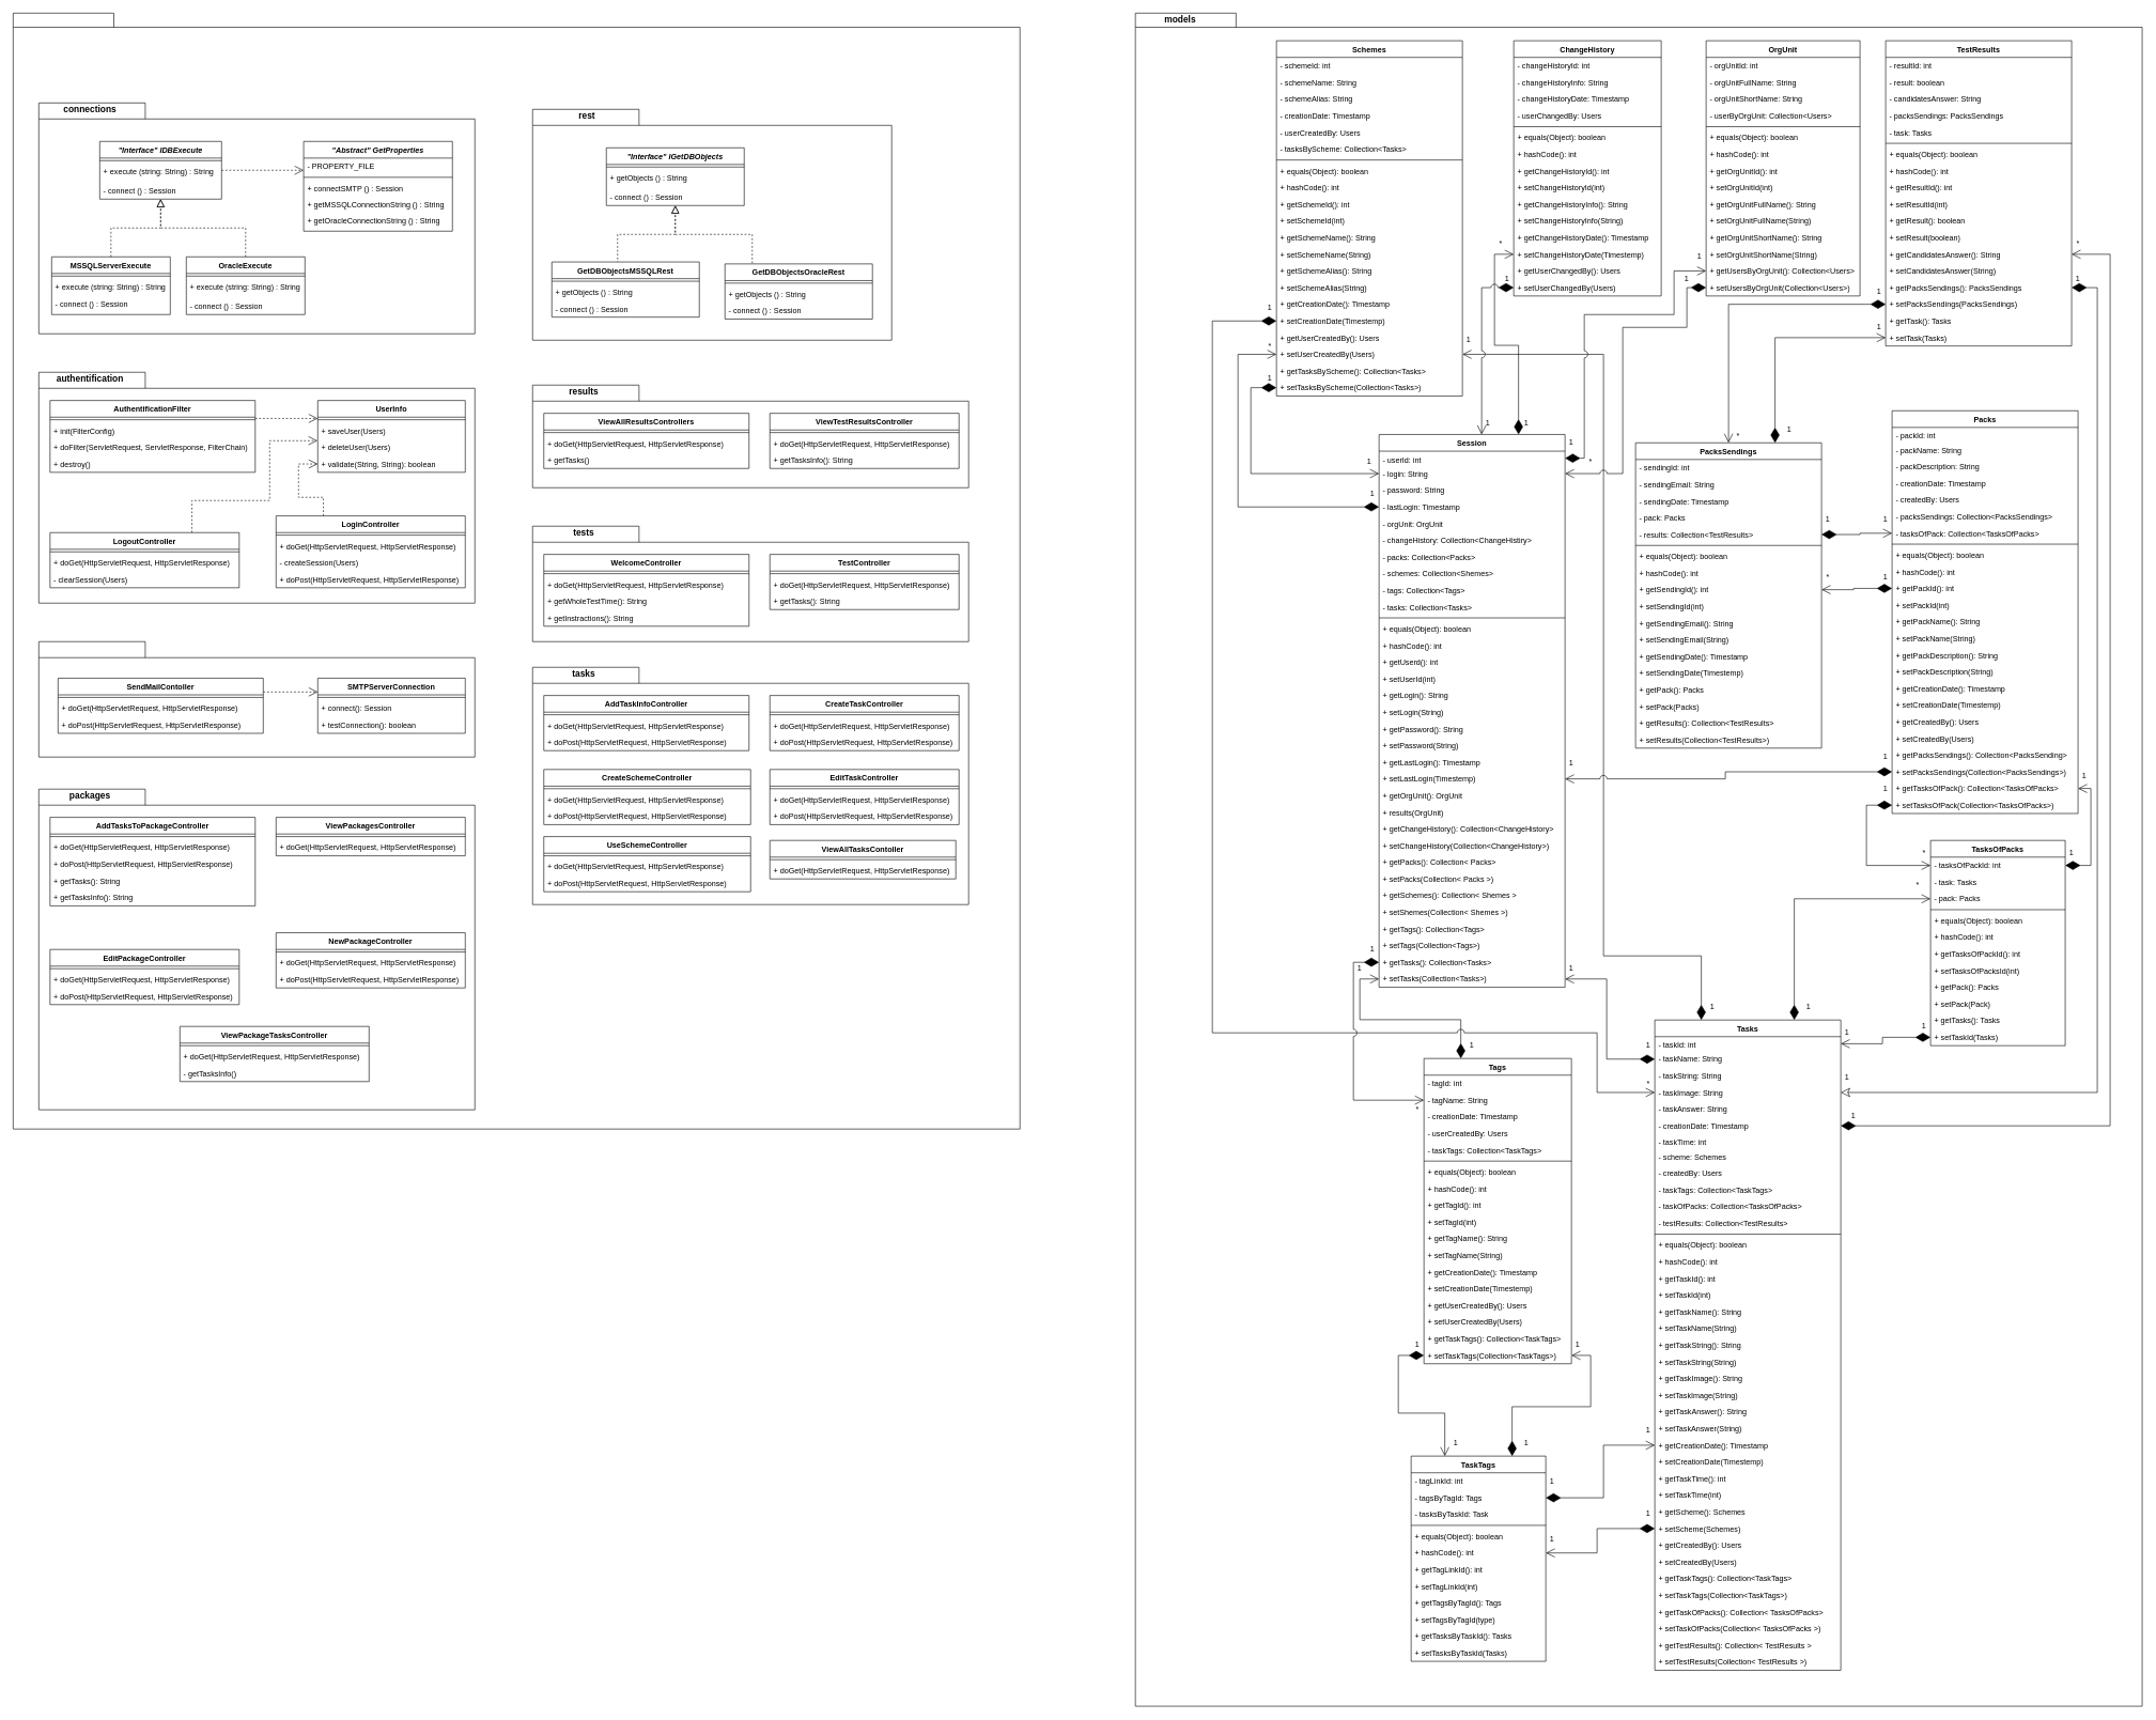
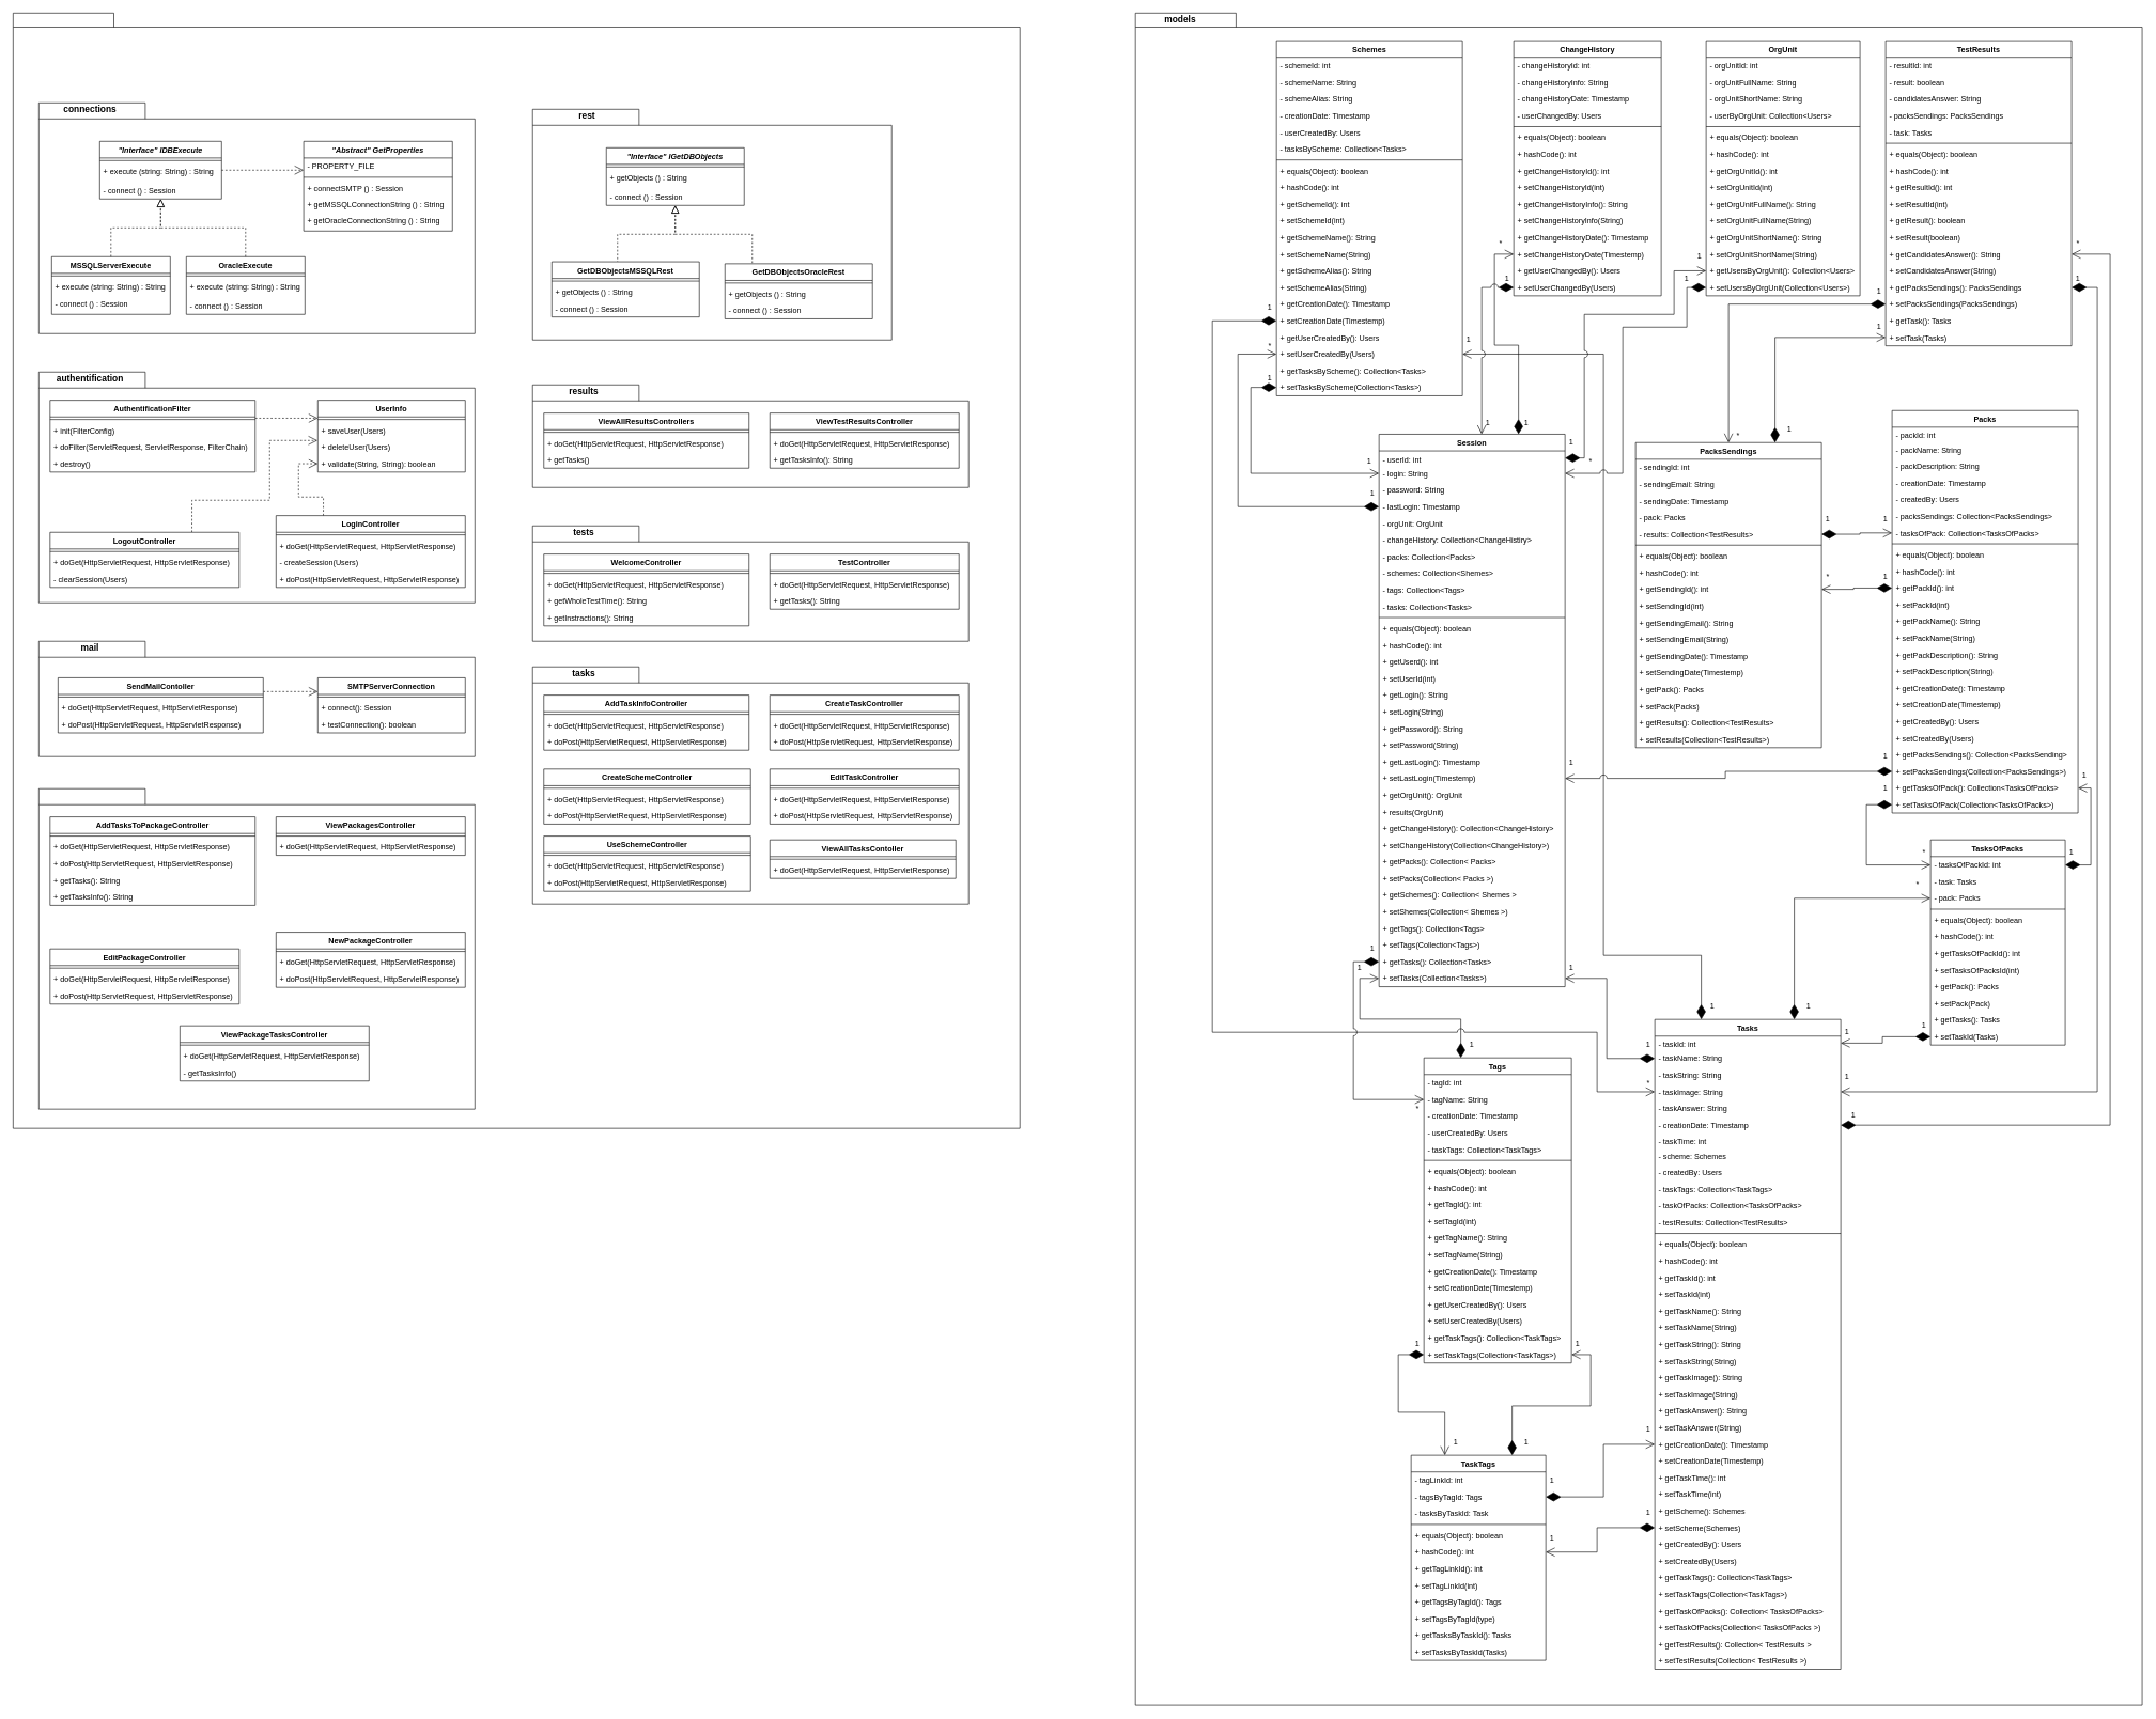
+ <mxCell id="367" value="&lt;span style=&quot;font-size: 14px&quot;&gt;&lt;b&gt;mail&lt;/b&gt;&lt;/span&gt;" style="text;html=1;strokeColor=none;fillColor=none;align=center;verticalAlign=middle;whiteSpace=wrap;rounded=0;" parent="1" vertex="1"><mxGeometry x="120" y="1000" width="40" height="20" as="geometry" /></mxCell>
- <mxCell id="378" value="&lt;font style=&quot;font-size: 14px&quot;&gt;&lt;b&gt;packages&lt;/b&gt;&lt;/font&gt;" style="text;html=1;strokeColor=none;fillColor=none;align=center;verticalAlign=middle;whiteSpace=wrap;rounded=0;" parent="1" vertex="1"><mxGeometry x="120" y="1230" width="40" height="20" as="geometry" /></mxCell>
- <mxCell id="306" style="edgeStyle=orthogonalEdgeStyle;rounded=0;jumpStyle=arc;jumpSize=11;orthogonalLoop=1;jettySize=auto;html=1;exitX=1;exitY=0.5;exitDx=0;exitDy=0;entryX=1;entryY=0.5;entryDx=0;entryDy=0;startArrow=diamondThin;startFill=1;startSize=21;endArrow=classic;endFill=0;endSize=12;" parent="1" source="130" target="233" edge="1"><mxGeometry relative="1" as="geometry" /></mxCell>
+ <mxCell id="306" style="edgeStyle=orthogonalEdgeStyle;rounded=0;jumpStyle=arc;jumpSize=11;orthogonalLoop=1;jettySize=auto;html=1;exitX=1;exitY=0.5;exitDx=0;exitDy=0;entryX=1;entryY=0.5;entryDx=0;entryDy=0;startArrow=diamondThin;startFill=1;startSize=21;endArrow=open;endFill=0;endSize=12;" parent="1" source="130" target="233" edge="1"><mxGeometry relative="1" as="geometry" /></mxCell>
